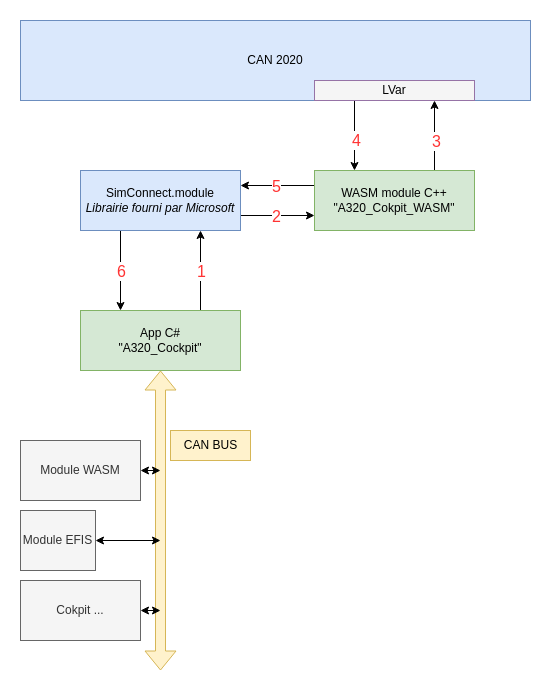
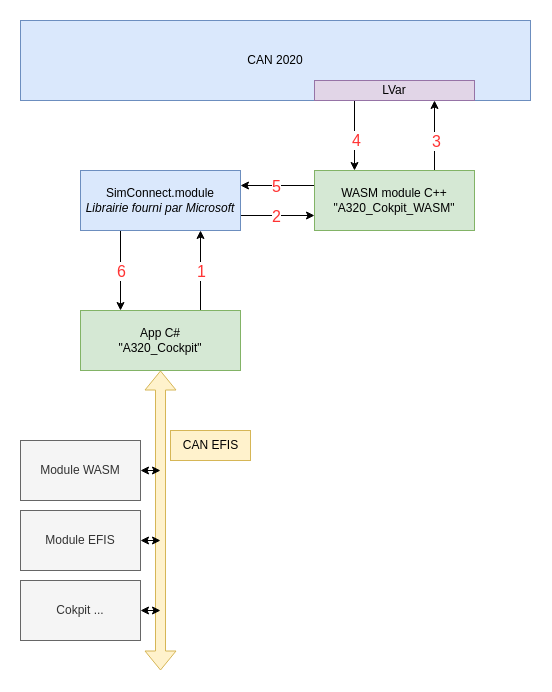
- <mxCell id="18" value="LVar" style="rounded=0;whiteSpace=wrap;html=1;fillColor=#f5f5f5;strokeColor=#9673a6;" parent="1" vertex="1"><mxGeometry x="314" y="80" width="160" height="20" as="geometry" /></mxCell>
+ <mxCell id="18" value="LVar" style="rounded=0;whiteSpace=wrap;html=1;fillColor=#e1d5e7;strokeColor=#9673a6;" parent="1" vertex="1"><mxGeometry x="314" y="80" width="160" height="20" as="geometry" /></mxCell>
- <mxCell id="26" value="CAN BUS" style="text;html=1;align=center;verticalAlign=middle;resizable=0;points=[];autosize=1;strokeColor=#d6b656;fillColor=#fff2cc;" vertex="1" parent="1"><mxGeometry x="170" y="430" width="80" height="30" as="geometry" /></mxCell>
+ <mxCell id="26" value="CAN EFIS" style="text;html=1;align=center;verticalAlign=middle;resizable=0;points=[];autosize=1;strokeColor=#d6b656;fillColor=#fff2cc;" vertex="1" parent="1"><mxGeometry x="170" y="430" width="80" height="30" as="geometry" /></mxCell>
- <mxCell id="23" value="Module EFIS" style="rounded=0;whiteSpace=wrap;html=1;fillColor=#f5f5f5;fontColor=#333333;strokeColor=#666666;" vertex="1" parent="1"><mxGeometry x="20" y="510" width="75" height="60" as="geometry" /></mxCell>
+ <mxCell id="23" value="Module EFIS" style="rounded=0;whiteSpace=wrap;html=1;fillColor=#f5f5f5;fontColor=#333333;strokeColor=#666666;" vertex="1" parent="1"><mxGeometry x="20" y="510" width="120" height="60" as="geometry" /></mxCell>
